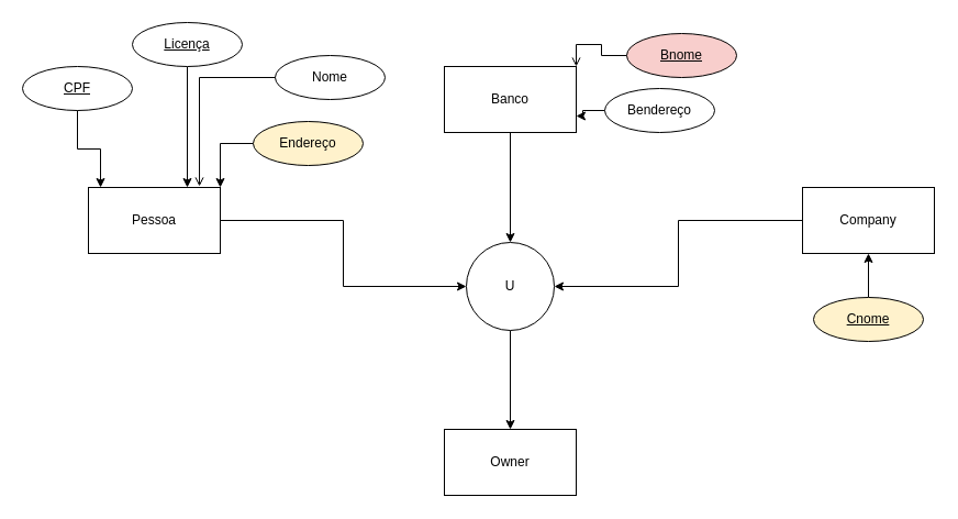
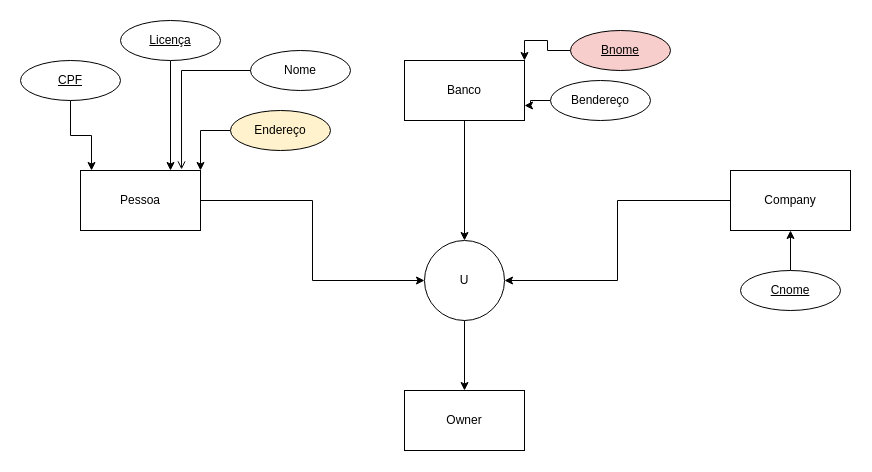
- <mxCell id="14" style="edgeStyle=orthogonalEdgeStyle;rounded=0;orthogonalLoop=1;jettySize=auto;html=1;entryX=1;entryY=0;entryDx=0;entryDy=0;endArrow=open;" edge="1" parent="1" source="15" target="9"><mxGeometry relative="1" as="geometry" /></mxCell>
+ <mxCell id="14" style="edgeStyle=orthogonalEdgeStyle;rounded=0;orthogonalLoop=1;jettySize=auto;html=1;entryX=1;entryY=0;entryDx=0;entryDy=0;" edge="1" parent="1" source="15" target="9"><mxGeometry relative="1" as="geometry" /></mxCell>
- <mxCell id="3" value="&lt;font style=&quot;vertical-align: inherit;&quot;&gt;&lt;font style=&quot;vertical-align: inherit;&quot;&gt;&lt;font style=&quot;vertical-align: inherit;&quot;&gt;&lt;font style=&quot;vertical-align: inherit;&quot;&gt;U&lt;/font&gt;&lt;/font&gt;&lt;br&gt;&lt;/font&gt;&lt;/font&gt;" style="ellipse;whiteSpace=wrap;html=1;aspect=fixed;" vertex="1" parent="1"><mxGeometry x="424" y="220" width="80" height="80" as="geometry" /></mxCell>
+ <mxCell id="3" value="&lt;font style=&quot;vertical-align: inherit;&quot;&gt;&lt;font style=&quot;vertical-align: inherit;&quot;&gt;&lt;font style=&quot;vertical-align: inherit;&quot;&gt;&lt;font style=&quot;vertical-align: inherit;&quot;&gt;U&lt;/font&gt;&lt;/font&gt;&lt;br&gt;&lt;/font&gt;&lt;/font&gt;" style="ellipse;whiteSpace=wrap;html=1;aspect=fixed;" vertex="1" parent="1"><mxGeometry x="424" y="240" width="80" height="80" as="geometry" /></mxCell>
- <mxCell id="12" value="&lt;font style=&quot;vertical-align: inherit;&quot;&gt;&lt;font style=&quot;vertical-align: inherit;&quot;&gt;Cnome&lt;/font&gt;&lt;/font&gt;" style="ellipse;whiteSpace=wrap;html=1;align=center;fontStyle=4;fillColor=#fff2cc;" vertex="1" parent="1"><mxGeometry x="740" y="270" width="100" height="40" as="geometry" /></mxCell>
+ <mxCell id="12" value="&lt;font style=&quot;vertical-align: inherit;&quot;&gt;&lt;font style=&quot;vertical-align: inherit;&quot;&gt;Cnome&lt;/font&gt;&lt;/font&gt;" style="ellipse;whiteSpace=wrap;html=1;align=center;fontStyle=4;" vertex="1" parent="1"><mxGeometry x="740" y="270" width="100" height="40" as="geometry" /></mxCell>
